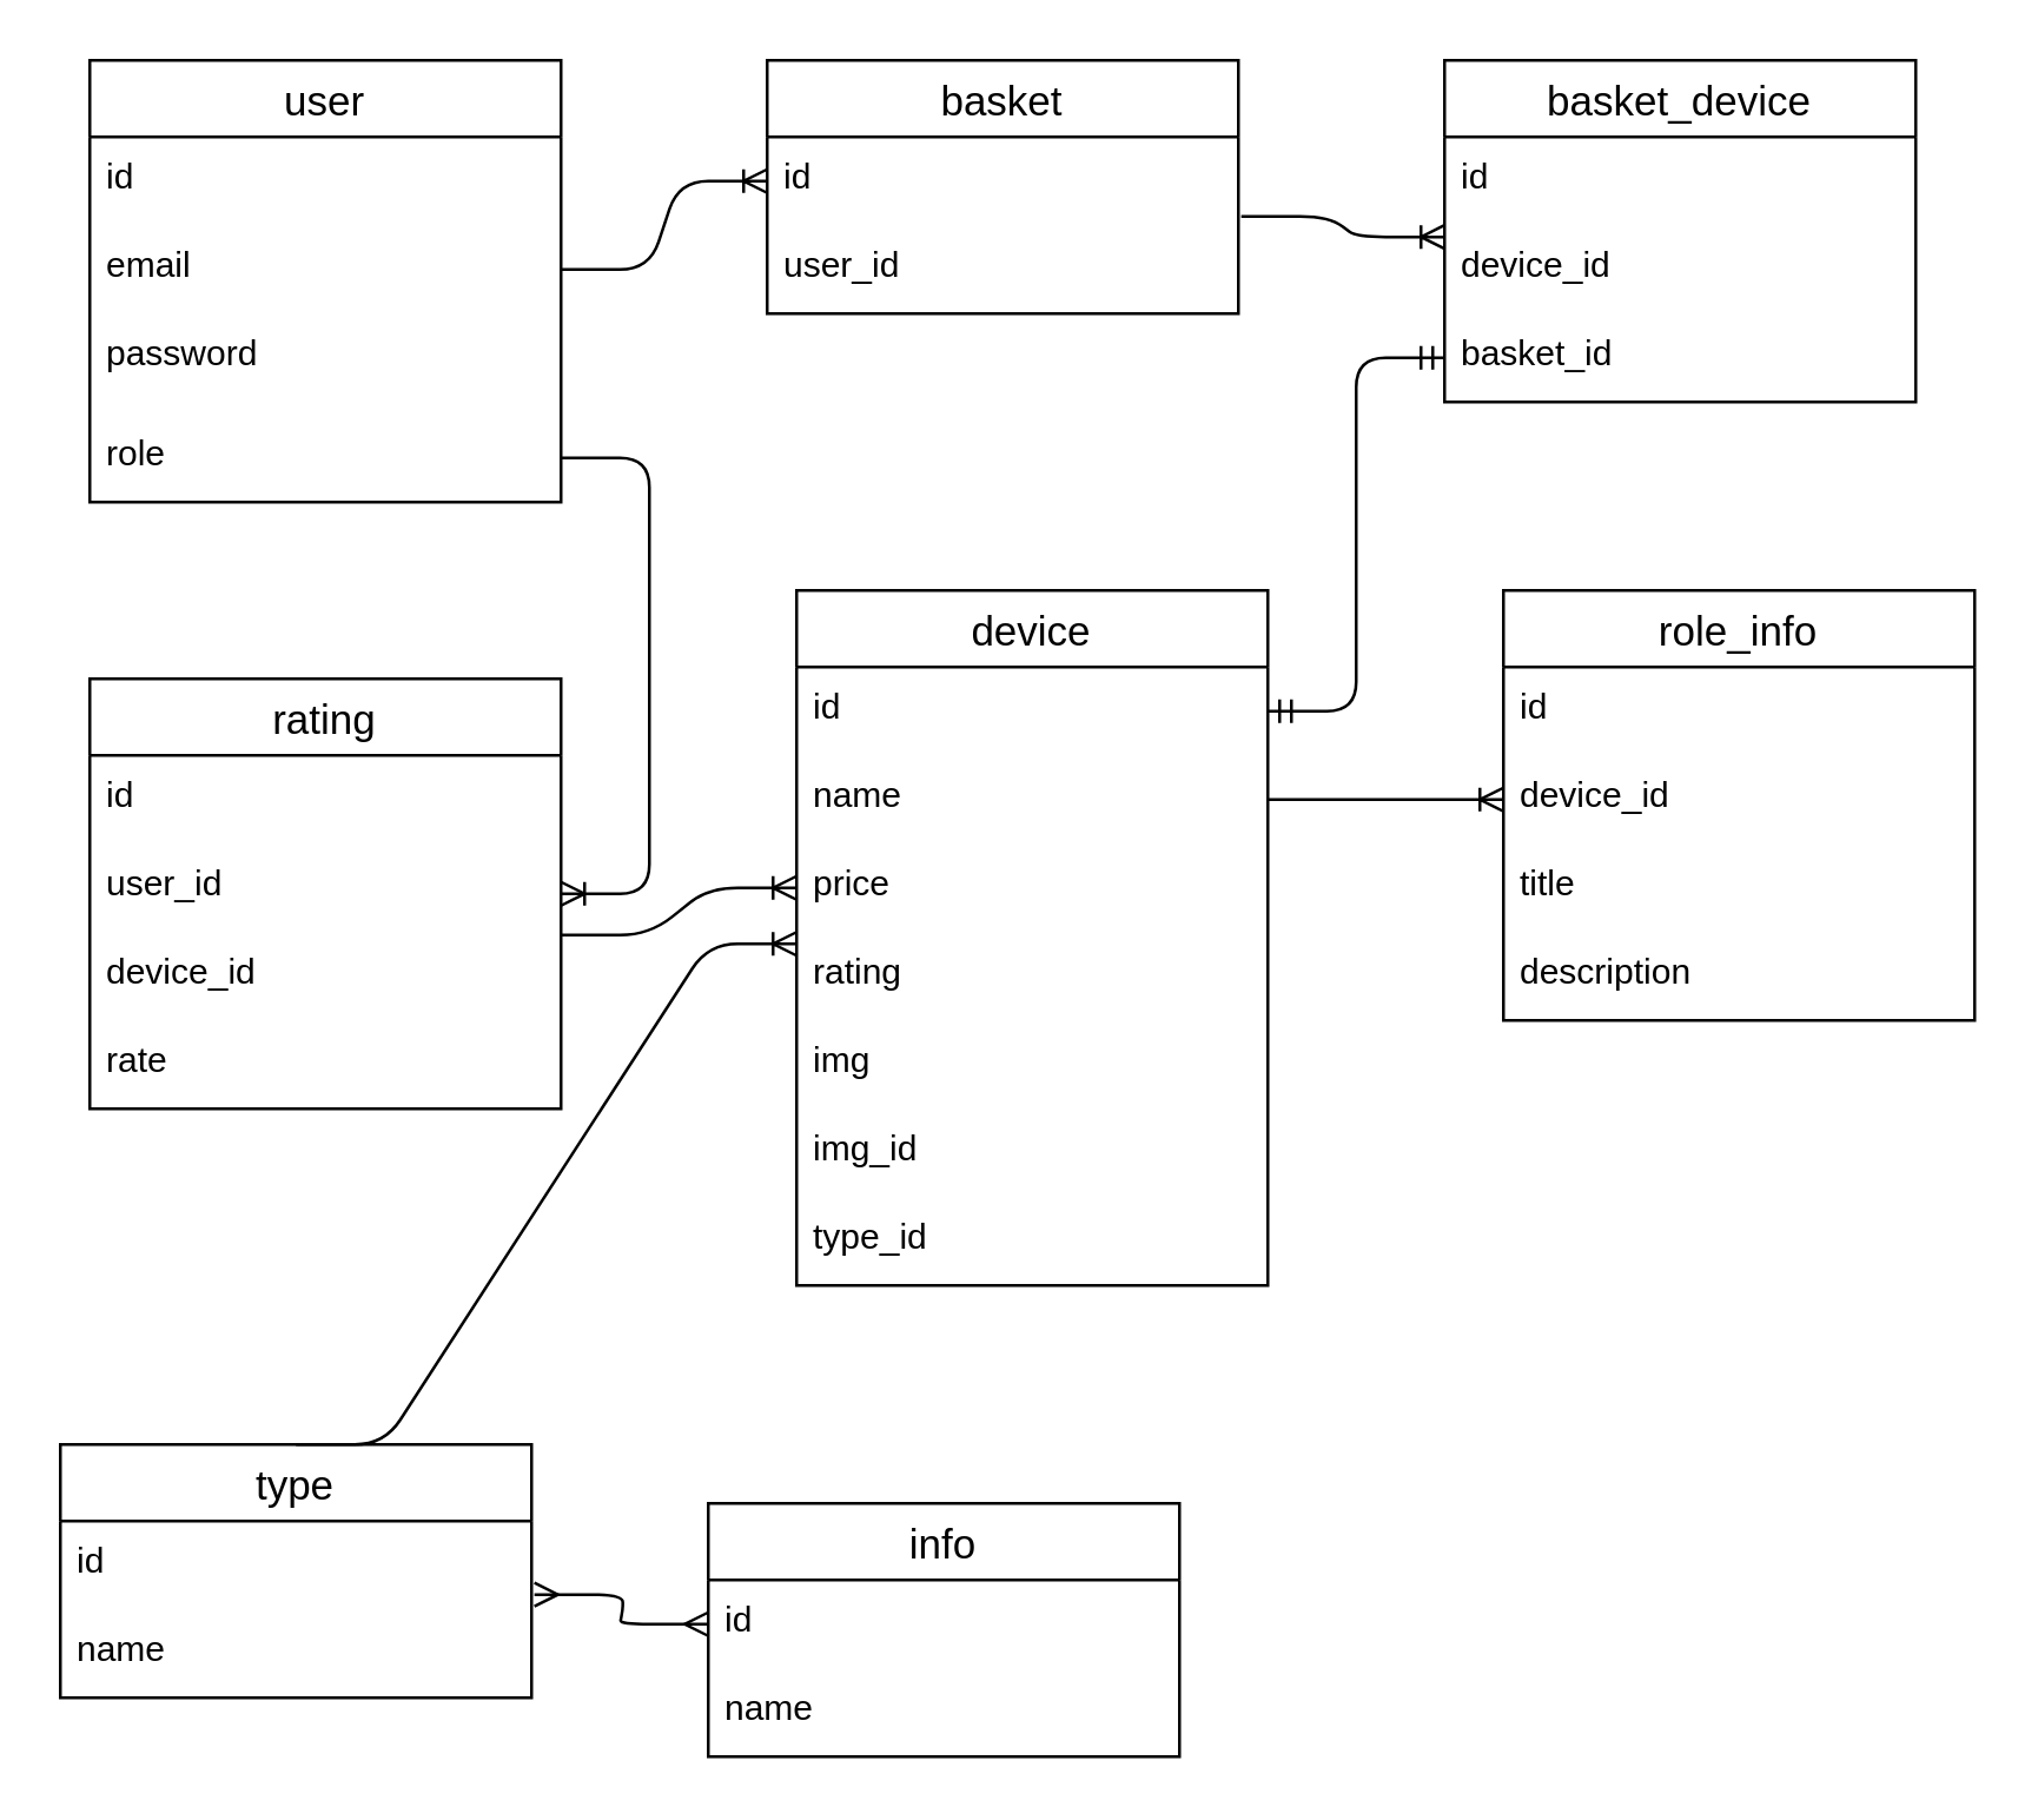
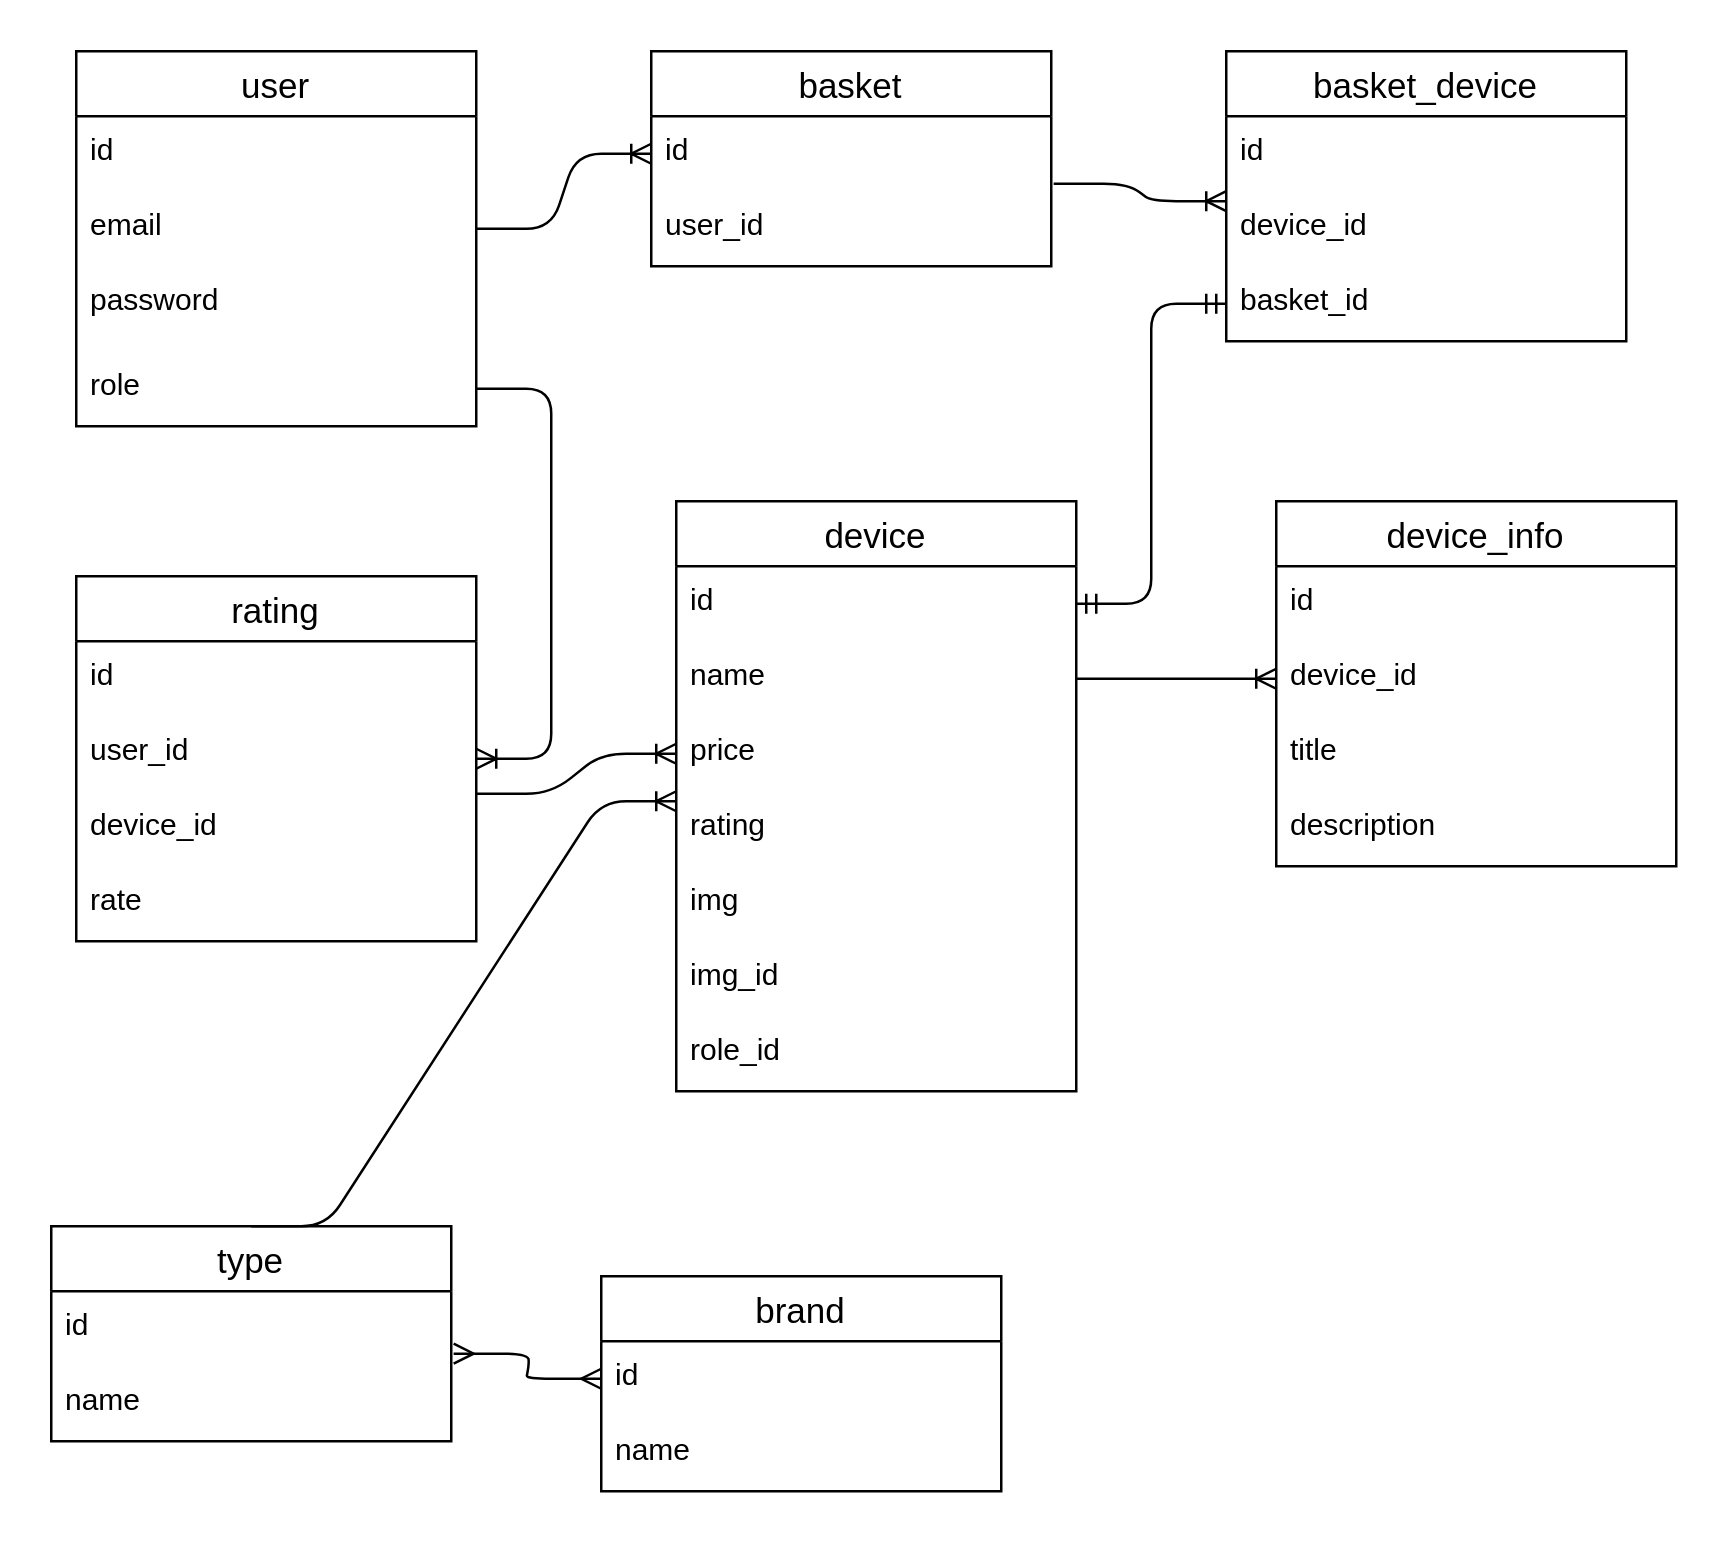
- <mxCell id="27" value="role_info" style="swimlane;fontStyle=0;childLayout=stackLayout;horizontal=1;startSize=26;horizontalStack=0;resizeParent=1;resizeParentMax=0;resizeLast=0;collapsible=1;marginBottom=0;align=center;fontSize=14;" vertex="1" parent="1"><mxGeometry x="510" y="200" width="160" height="146" as="geometry" /></mxCell>
+ <mxCell id="27" value="device_info" style="swimlane;fontStyle=0;childLayout=stackLayout;horizontal=1;startSize=26;horizontalStack=0;resizeParent=1;resizeParentMax=0;resizeLast=0;collapsible=1;marginBottom=0;align=center;fontSize=14;" vertex="1" parent="1"><mxGeometry x="510" y="200" width="160" height="146" as="geometry" /></mxCell>
- <mxCell id="17" value="type_id" style="text;strokeColor=none;fillColor=none;spacingLeft=4;spacingRight=4;overflow=hidden;rotatable=0;points=[[0,0.5],[1,0.5]];portConstraint=eastwest;fontSize=12;" vertex="1" parent="10"><mxGeometry y="206" width="160" height="30" as="geometry" /></mxCell>
+ <mxCell id="17" value="role_id" style="text;strokeColor=none;fillColor=none;spacingLeft=4;spacingRight=4;overflow=hidden;rotatable=0;points=[[0,0.5],[1,0.5]];portConstraint=eastwest;fontSize=12;" vertex="1" parent="10"><mxGeometry y="206" width="160" height="30" as="geometry" /></mxCell>
- <mxCell id="21" value="info" style="swimlane;fontStyle=0;childLayout=stackLayout;horizontal=1;startSize=26;horizontalStack=0;resizeParent=1;resizeParentMax=0;resizeLast=0;collapsible=1;marginBottom=0;align=center;fontSize=14;" vertex="1" parent="1"><mxGeometry x="240" y="510" width="160" height="86" as="geometry"><mxRectangle x="160" y="330" width="60" height="26" as="alternateBounds" /></mxGeometry></mxCell>
+ <mxCell id="21" value="brand" style="swimlane;fontStyle=0;childLayout=stackLayout;horizontal=1;startSize=26;horizontalStack=0;resizeParent=1;resizeParentMax=0;resizeLast=0;collapsible=1;marginBottom=0;align=center;fontSize=14;" vertex="1" parent="1"><mxGeometry x="240" y="510" width="160" height="86" as="geometry"><mxRectangle x="160" y="330" width="60" height="26" as="alternateBounds" /></mxGeometry></mxCell>
